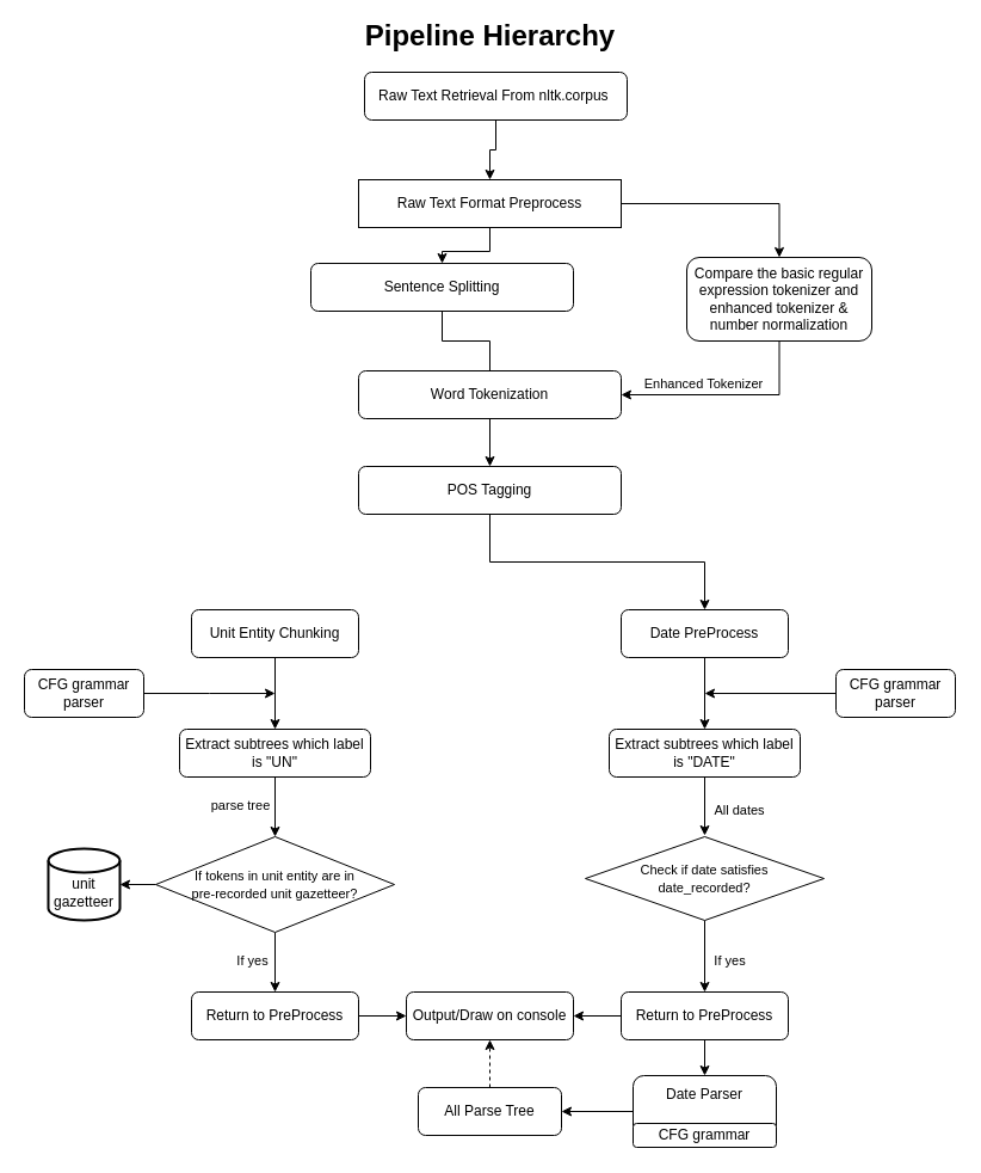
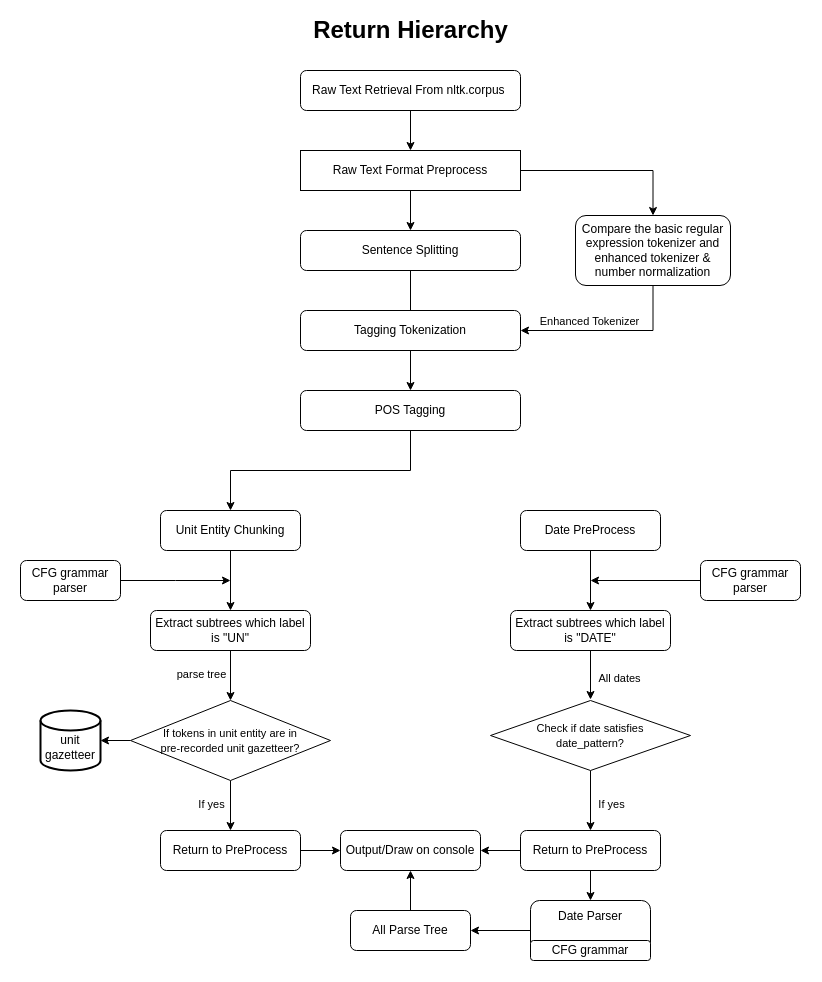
- <mxCell id="4" value="&lt;font style=&quot;font-size: 24px&quot;&gt;&lt;b&gt;Pipeline Hierarchy&lt;/b&gt;&lt;/font&gt;" style="text;html=1;align=center;verticalAlign=middle;resizable=0;points=[];autosize=1;fontFamily=Arial;" vertex="1" parent="1"><mxGeometry x="300" y="20" width="220" height="20" as="geometry" /></mxCell>
+ <mxCell id="4" value="&lt;font style=&quot;font-size: 24px&quot;&gt;&lt;b&gt;Return Hierarchy&lt;/b&gt;&lt;/font&gt;" style="text;html=1;align=center;verticalAlign=middle;resizable=0;points=[];autosize=1;fontFamily=Arial;" vertex="1" parent="1"><mxGeometry x="300" y="20" width="220" height="20" as="geometry" /></mxCell>
- <mxCell id="3" value="Raw Text Retrieval From nltk.corpus&amp;nbsp;" style="rounded=1;whiteSpace=wrap;html=1;" vertex="1" parent="1"><mxGeometry x="305" y="60" width="220" height="40" as="geometry" /></mxCell>
+ <mxCell id="3" value="Raw Text Retrieval From nltk.corpus&amp;nbsp;" style="rounded=1;whiteSpace=wrap;html=1;" vertex="1" parent="1"><mxGeometry x="300" y="70" width="220" height="40" as="geometry" /></mxCell>
- <mxCell id="12" value="Sentence Splitting" style="rounded=1;whiteSpace=wrap;html=1;" vertex="1" parent="1"><mxGeometry x="260" y="220" width="220" height="40" as="geometry" /></mxCell>
+ <mxCell id="12" value="Sentence Splitting" style="rounded=1;whiteSpace=wrap;html=1;" vertex="1" parent="1"><mxGeometry x="300" y="230" width="220" height="40" as="geometry" /></mxCell>
- <mxCell id="14" value="Word Tokenization" style="rounded=1;whiteSpace=wrap;html=1;" vertex="1" parent="1"><mxGeometry x="300" y="310" width="220" height="40" as="geometry" /></mxCell>
+ <mxCell id="14" value="Tagging Tokenization" style="rounded=1;whiteSpace=wrap;html=1;" vertex="1" parent="1"><mxGeometry x="300" y="310" width="220" height="40" as="geometry" /></mxCell>
+ <mxCell id="15" style="edgeStyle=orthogonalEdgeStyle;rounded=0;orthogonalLoop=1;jettySize=auto;html=1;exitX=0.5;exitY=1;exitDx=0;exitDy=0;" edge="1" parent="1" source="17" target="19"><mxGeometry relative="1" as="geometry" /></mxCell>
- <mxCell id="16" style="edgeStyle=orthogonalEdgeStyle;rounded=0;orthogonalLoop=1;jettySize=auto;html=1;exitX=0.5;exitY=1;exitDx=0;exitDy=0;" edge="1" parent="1" source="17" target="26"><mxGeometry relative="1" as="geometry" /></mxCell>
- <mxCell id="41" value="&lt;span style=&quot;font-size: 11px&quot;&gt;Check if date satisfies &lt;br&gt;date_recorded?&lt;/span&gt;" style="rhombus;whiteSpace=wrap;html=1;" vertex="1" parent="1"><mxGeometry x="490" y="700" width="200" height="70" as="geometry" /></mxCell>
+ <mxCell id="41" value="&lt;span style=&quot;font-size: 11px&quot;&gt;Check if date satisfies &lt;br&gt;date_pattern?&lt;/span&gt;" style="rhombus;whiteSpace=wrap;html=1;" vertex="1" parent="1"><mxGeometry x="490" y="700" width="200" height="70" as="geometry" /></mxCell>
- <mxCell id="49" style="edgeStyle=orthogonalEdgeStyle;rounded=0;orthogonalLoop=1;jettySize=auto;html=1;entryX=0.5;entryY=1;entryDx=0;entryDy=0;dashed=1;" edge="1" parent="1" source="50" target="45"><mxGeometry relative="1" as="geometry" /></mxCell>
+ <mxCell id="49" style="edgeStyle=orthogonalEdgeStyle;rounded=0;orthogonalLoop=1;jettySize=auto;html=1;entryX=0.5;entryY=1;entryDx=0;entryDy=0;" edge="1" parent="1" source="50" target="45"><mxGeometry relative="1" as="geometry" /></mxCell>
